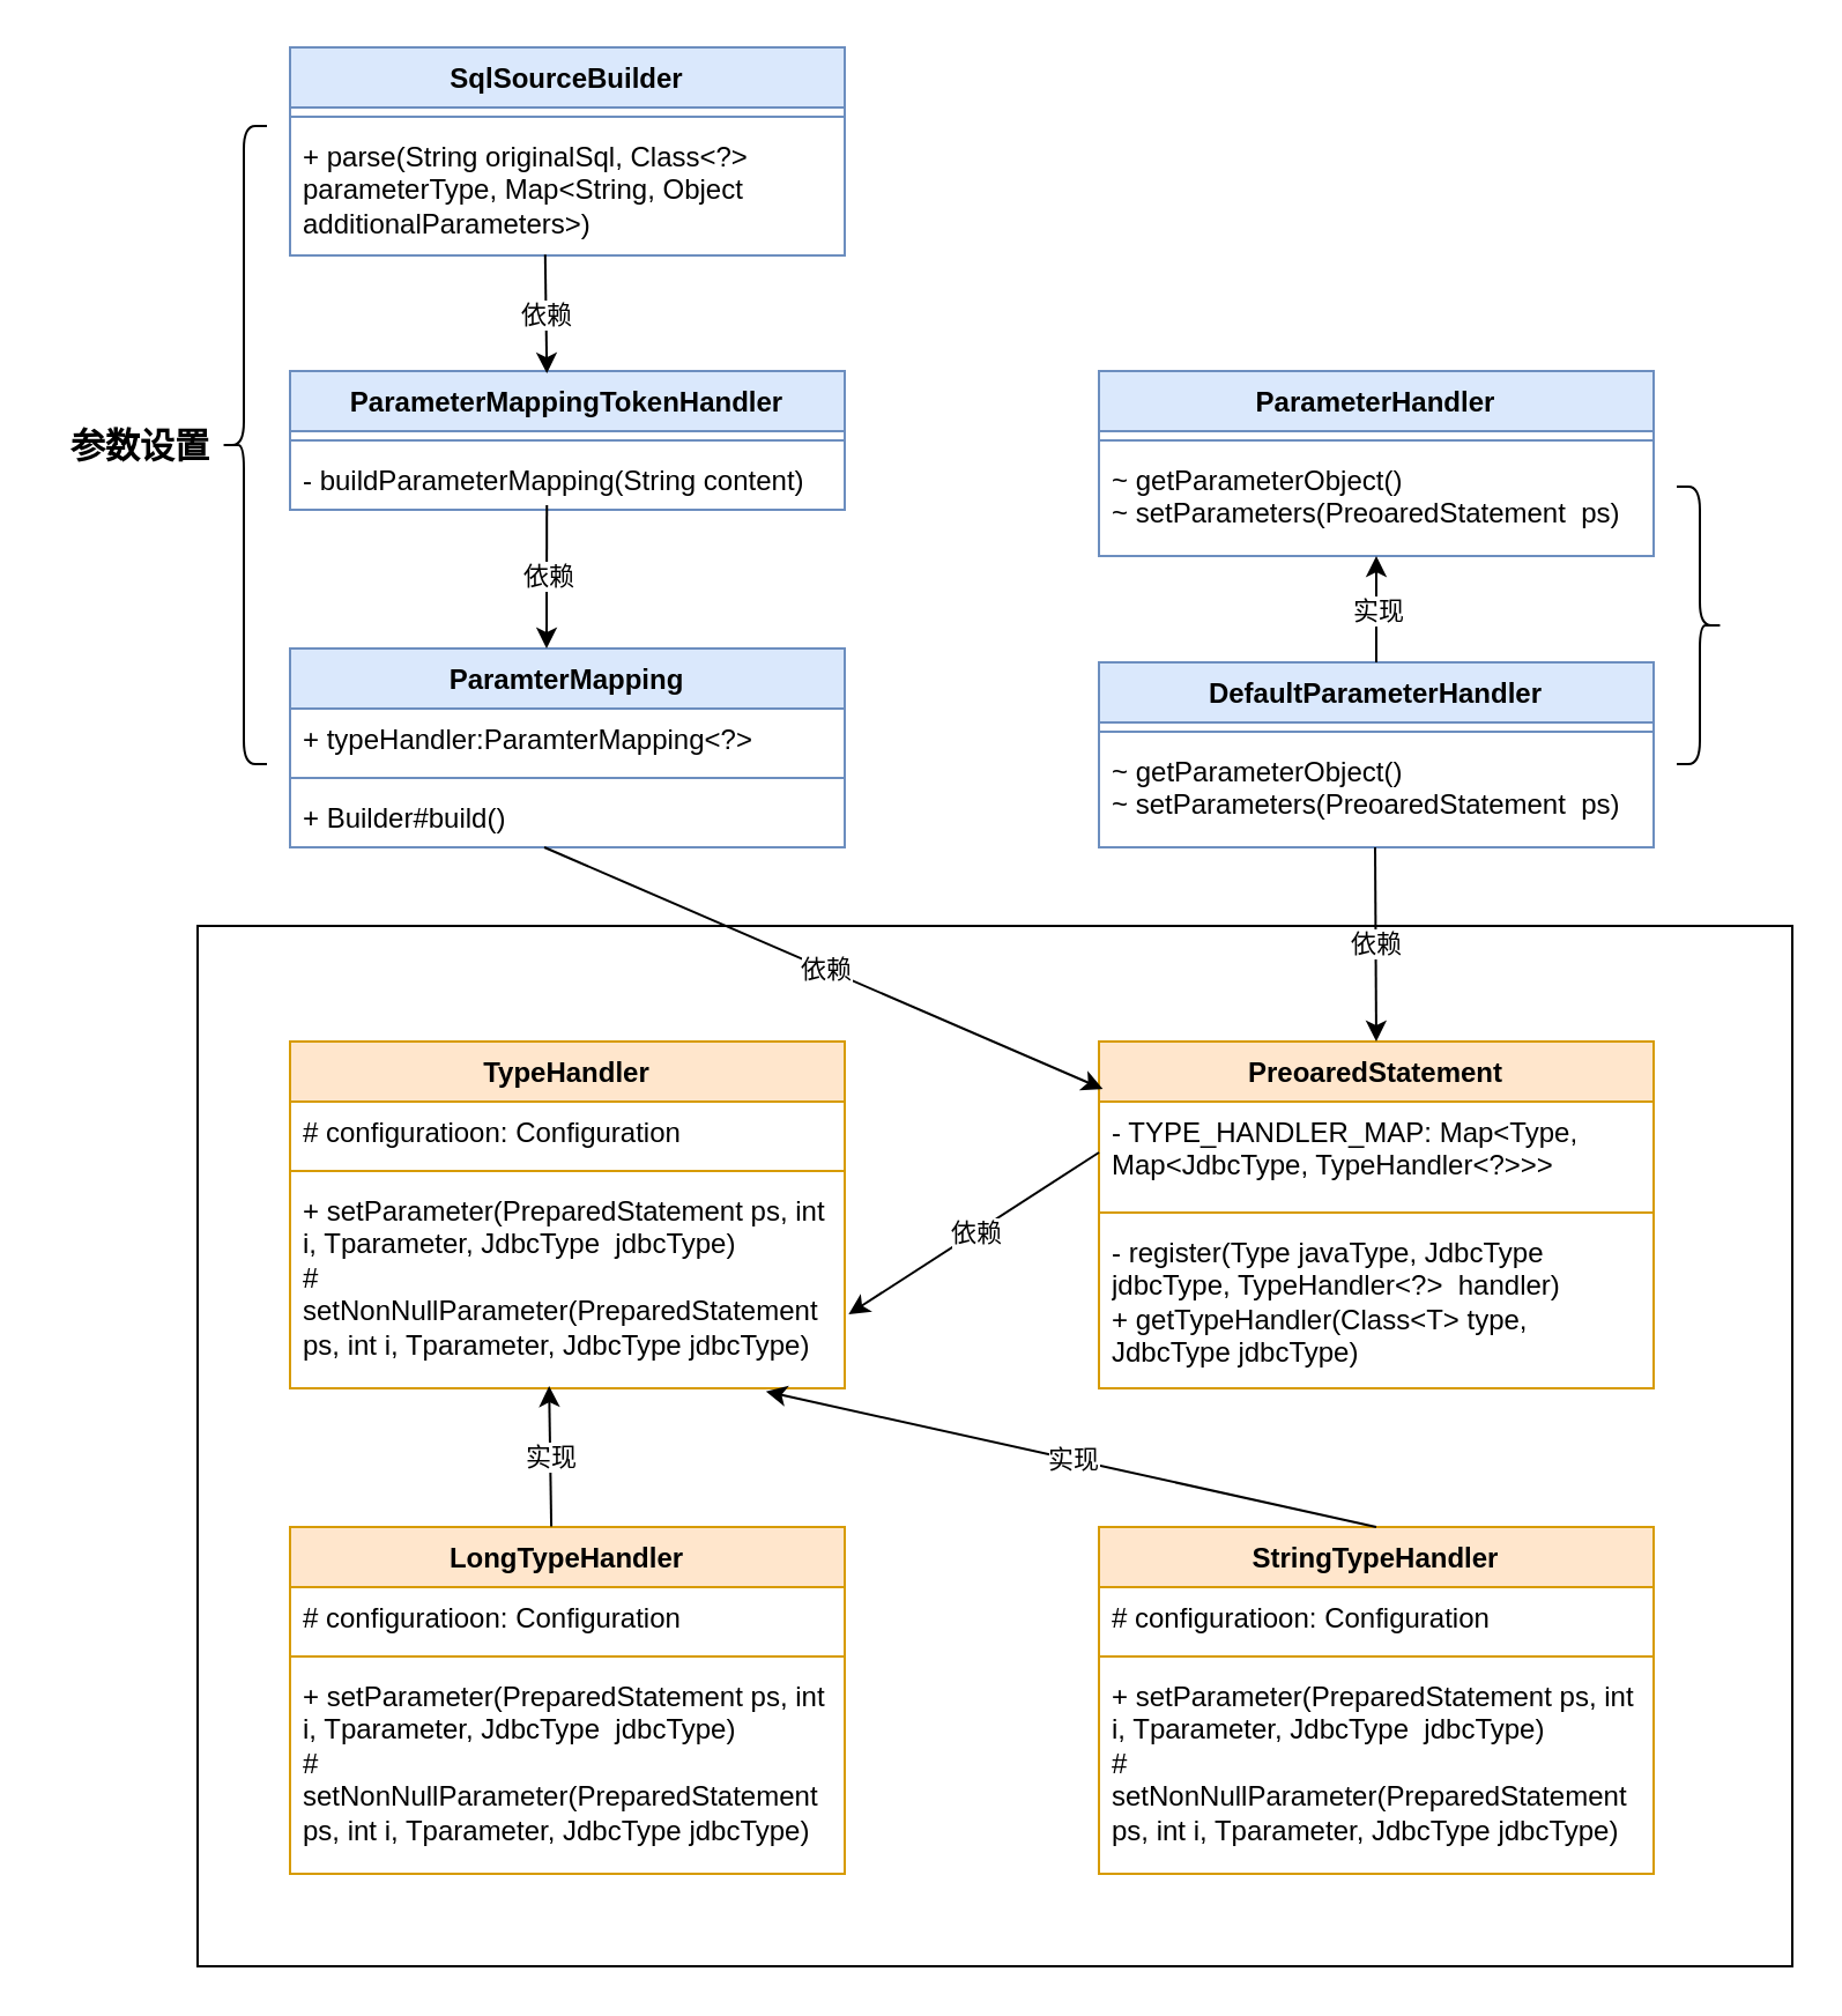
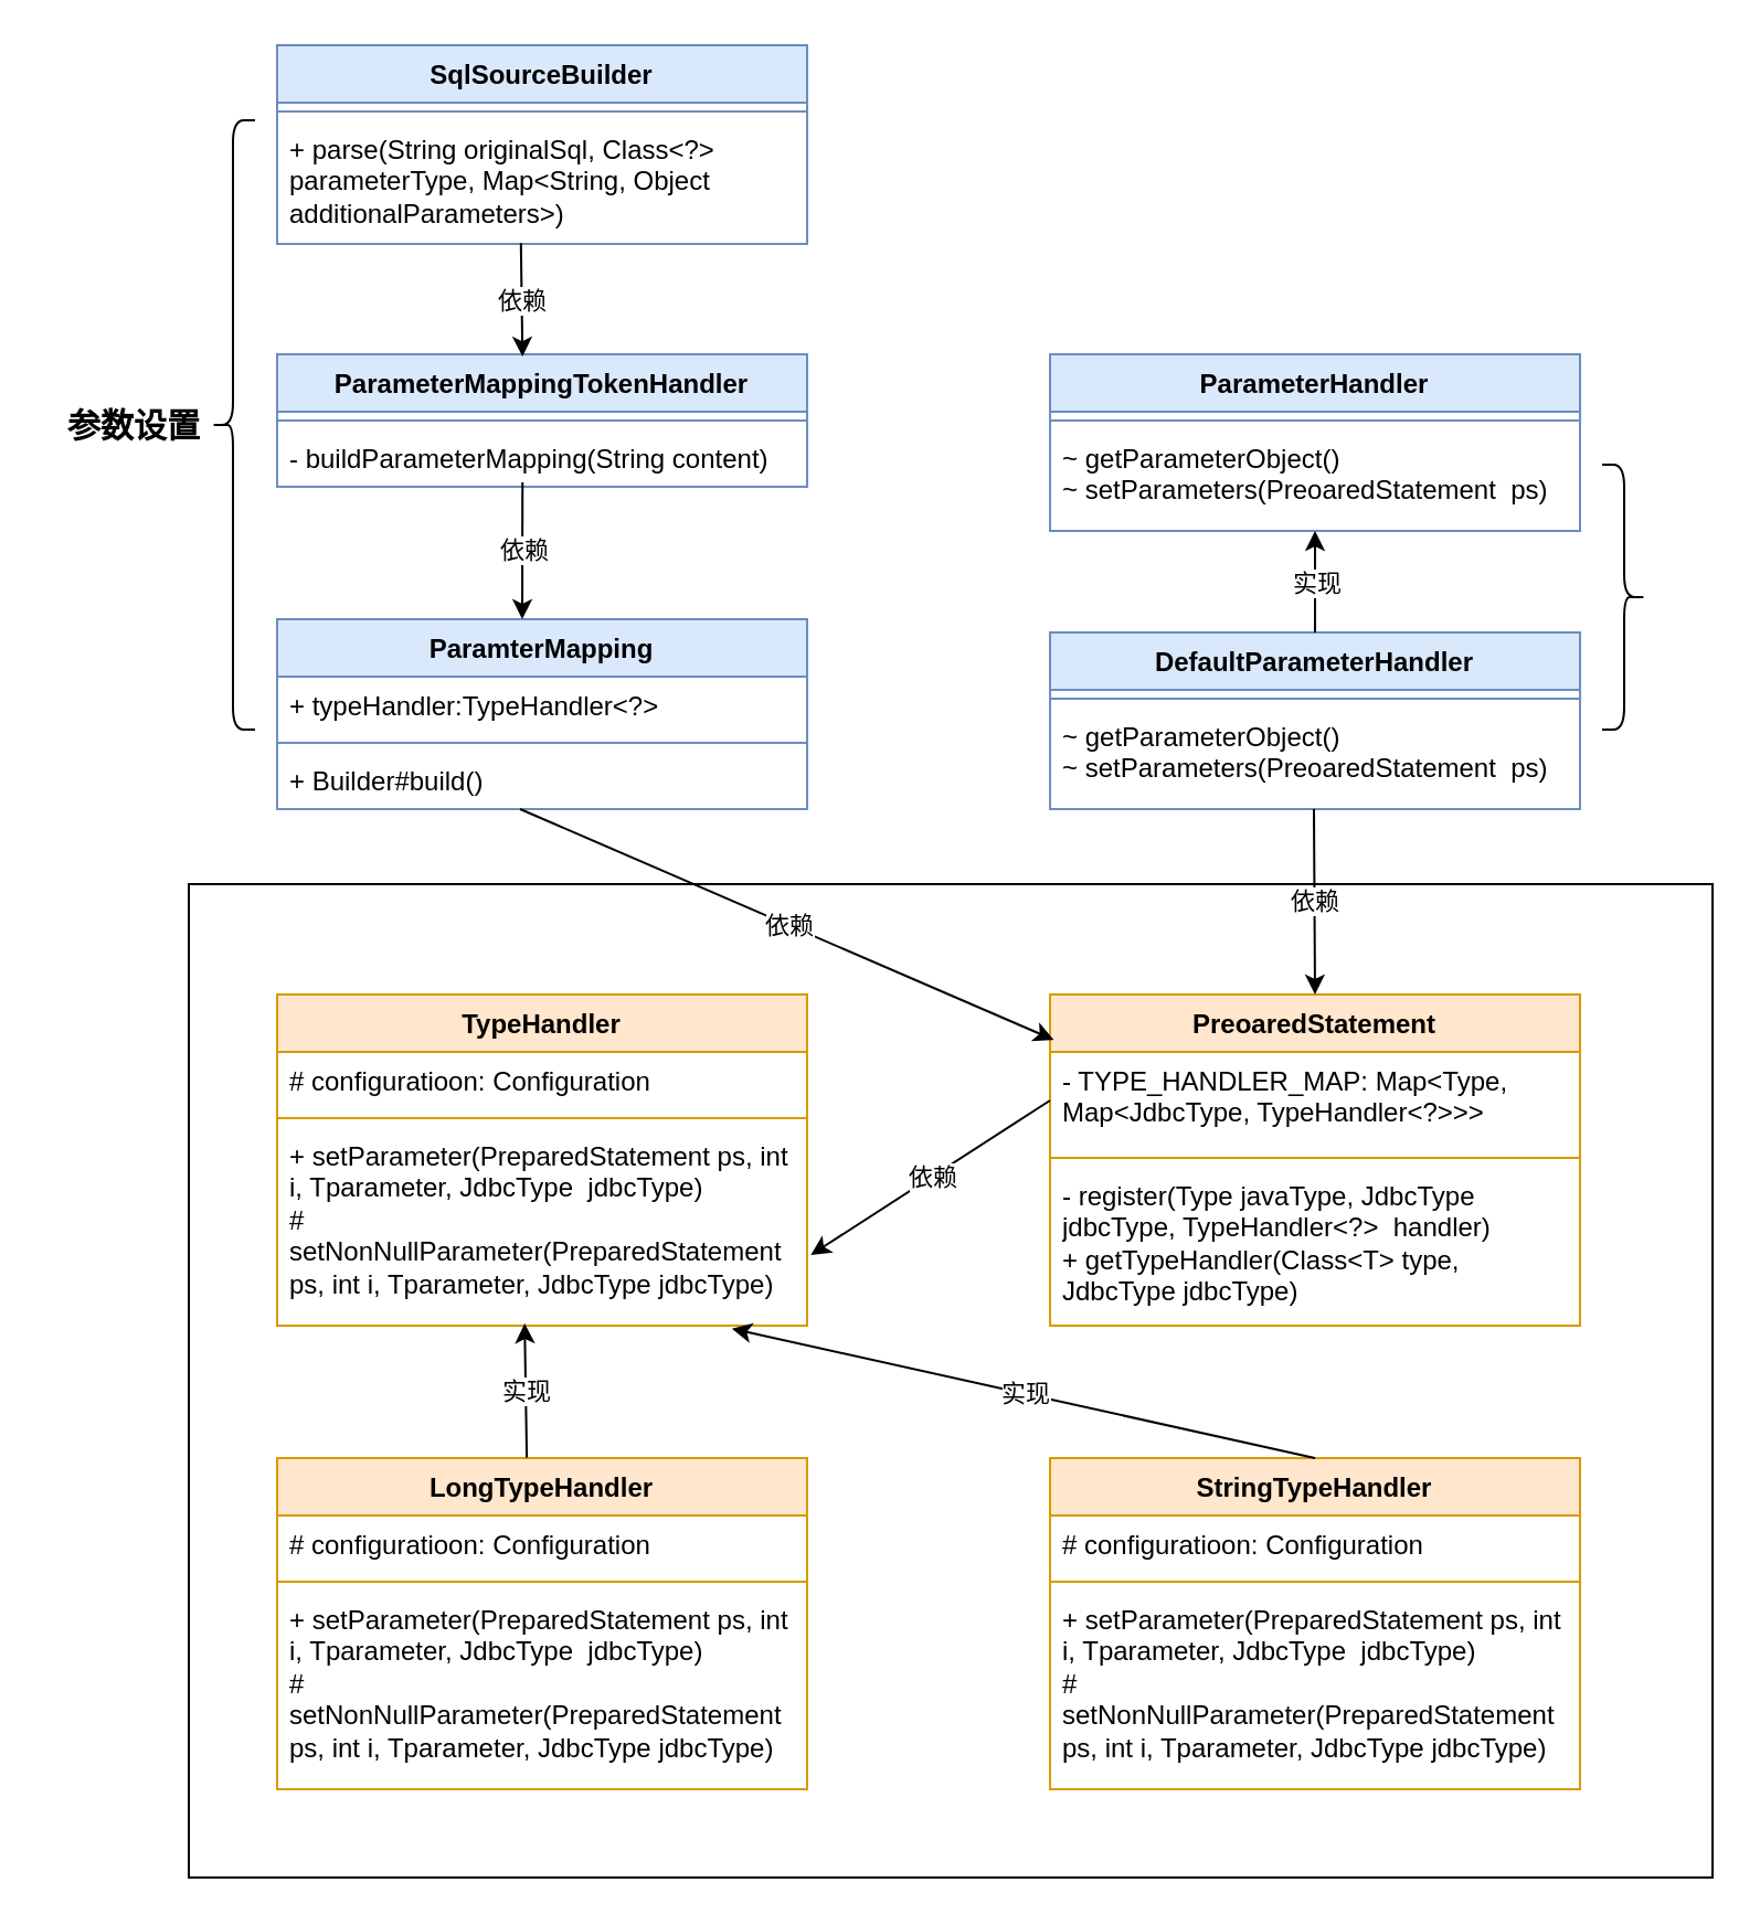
- <mxCell id="10" value="+ typeHandler:ParamterMapping&amp;lt;?&amp;gt;" style="text;strokeColor=none;fillColor=none;align=left;verticalAlign=top;spacingLeft=4;spacingRight=4;overflow=hidden;rotatable=0;points=[[0,0.5],[1,0.5]];portConstraint=eastwest;whiteSpace=wrap;html=1;" vertex="1" parent="9"><mxGeometry y="26" width="240" height="26" as="geometry" /></mxCell>
+ <mxCell id="10" value="+ typeHandler:TypeHandler&amp;lt;?&amp;gt;" style="text;strokeColor=none;fillColor=none;align=left;verticalAlign=top;spacingLeft=4;spacingRight=4;overflow=hidden;rotatable=0;points=[[0,0.5],[1,0.5]];portConstraint=eastwest;whiteSpace=wrap;html=1;" vertex="1" parent="9"><mxGeometry y="26" width="240" height="26" as="geometry" /></mxCell>
